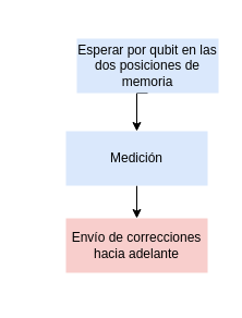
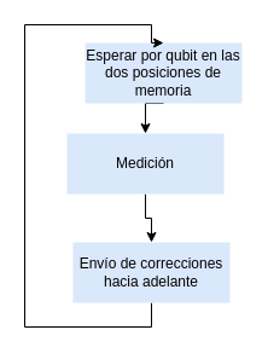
- <mxCell id="5" value="Medición" style="rounded=0;whiteSpace=wrap;html=1;fillColor=#dae8fc;strokeColor=none;" parent="1" vertex="1"><mxGeometry x="60" y="120" width="130" height="50" as="geometry" /></mxCell>
+ <mxCell id="5" value="Medición" style="rounded=0;whiteSpace=wrap;html=1;fillColor=#dae8fc;strokeColor=none;" parent="1" vertex="1"><mxGeometry x="55" y="110" width="130" height="50" as="geometry" /></mxCell>
+ <mxCell id="6" style="edgeStyle=orthogonalEdgeStyle;rounded=0;orthogonalLoop=1;jettySize=auto;html=1;exitX=0.5;exitY=1;exitDx=0;exitDy=0;entryX=0.5;entryY=0;entryDx=0;entryDy=0;" parent="1" source="7" target="3" edge="1"><mxGeometry relative="1" as="geometry"><Array as="points"><mxPoint x="125" y="270" /><mxPoint x="20" y="270" /><mxPoint x="20" y="20" /><mxPoint x="125" y="20" /></Array></mxGeometry></mxCell>
- <mxCell id="7" value="Envío de correcciones hacia adelante" style="rounded=0;whiteSpace=wrap;html=1;fillColor=#f8cecc;strokeColor=none;" parent="1" vertex="1"><mxGeometry x="60" y="200" width="130" height="50" as="geometry" /></mxCell>
+ <mxCell id="7" value="Envío de correcciones hacia adelante" style="rounded=0;whiteSpace=wrap;html=1;fillColor=#dae8fc;strokeColor=none;" parent="1" vertex="1"><mxGeometry x="60" y="200" width="130" height="50" as="geometry" /></mxCell>
